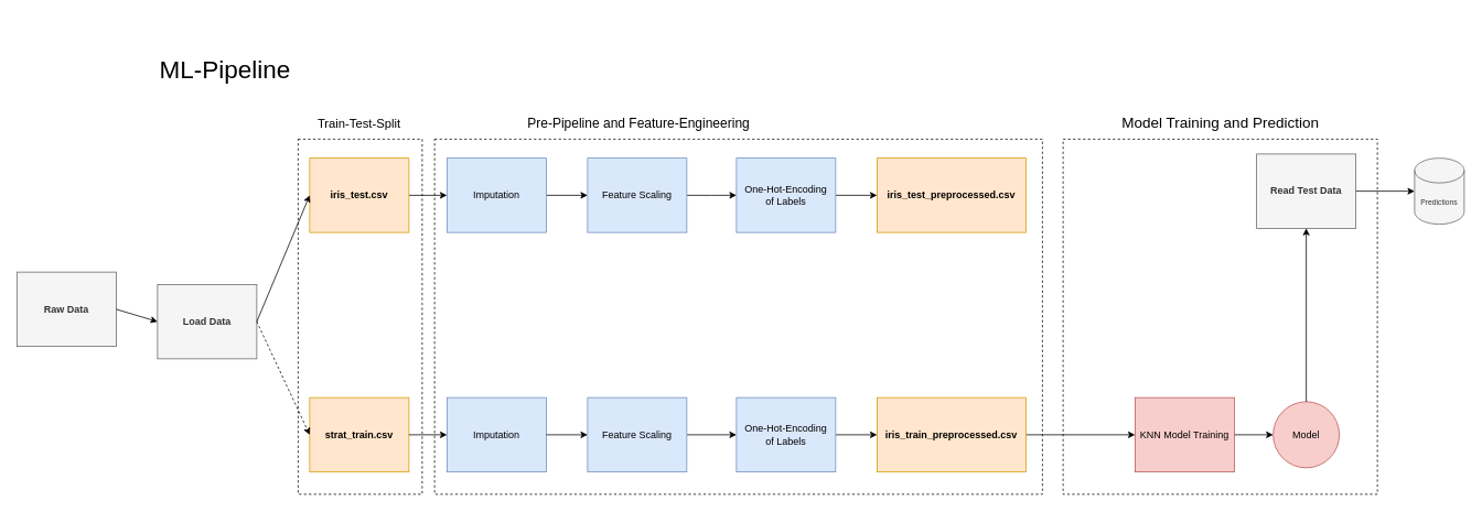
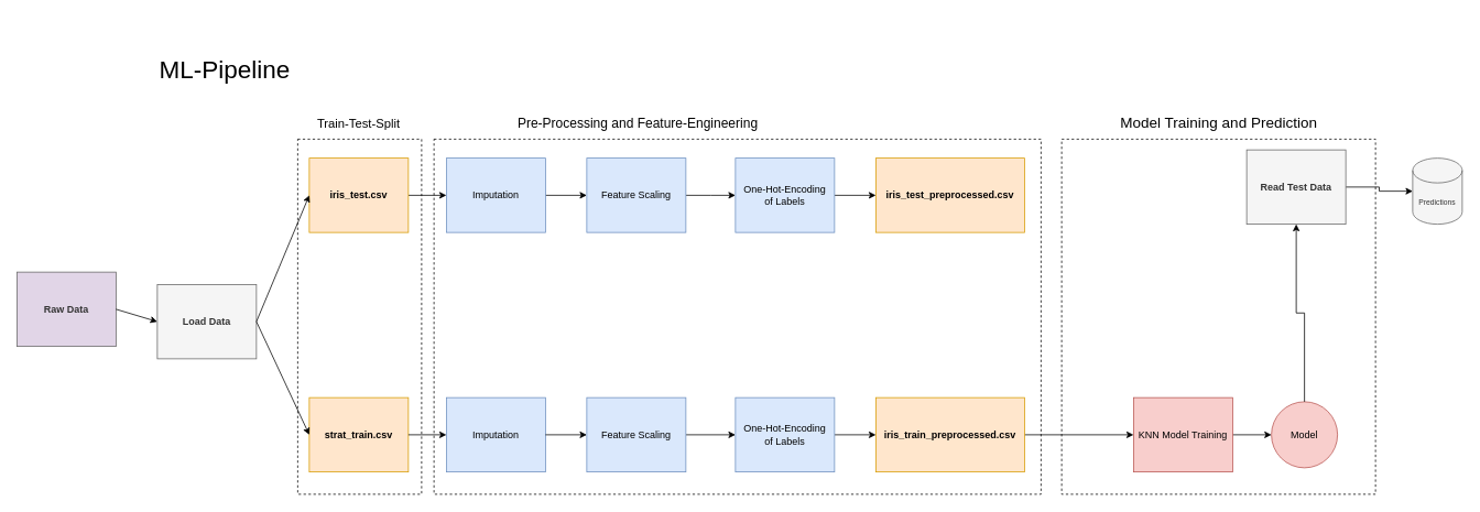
- <mxCell id="26" value="&lt;font style=&quot;font-size: 16px;&quot;&gt;Pre-Pipeline and Feature-Engineering&lt;/font&gt;" style="text;strokeColor=none;align=center;fillColor=none;html=1;verticalAlign=middle;whiteSpace=wrap;rounded=0;" parent="1" vertex="1"><mxGeometry x="607" y="128" width="330" height="40" as="geometry" /></mxCell>
+ <mxCell id="26" value="&lt;font style=&quot;font-size: 16px;&quot;&gt;Pre-Processing and Feature-Engineering&lt;/font&gt;" style="text;strokeColor=none;align=center;fillColor=none;html=1;verticalAlign=middle;whiteSpace=wrap;rounded=0;" parent="1" vertex="1"><mxGeometry x="607" y="128" width="330" height="40" as="geometry" /></mxCell>
- <mxCell id="40" value="&lt;b&gt;Read Test Data&lt;/b&gt;" style="rounded=0;whiteSpace=wrap;html=1;fillColor=#f5f5f5;fontColor=#333333;strokeColor=#666666;" vertex="1" parent="1"><mxGeometry x="1519" y="186" width="120" height="90" as="geometry" /></mxCell>
+ <mxCell id="40" value="&lt;b&gt;Read Test Data&lt;/b&gt;" style="rounded=0;whiteSpace=wrap;html=1;fillColor=#f5f5f5;fontColor=#333333;strokeColor=#666666;" vertex="1" parent="1"><mxGeometry x="1509" y="181" width="120" height="90" as="geometry" /></mxCell>
- <mxCell id="4" value="&lt;b&gt;Raw Data&lt;/b&gt;" style="rounded=0;whiteSpace=wrap;html=1;fillColor=#f5f5f5;fontColor=#333333;strokeColor=#666666;" parent="1" vertex="1"><mxGeometry x="20" y="329" width="120" height="90" as="geometry" /></mxCell>
+ <mxCell id="4" value="&lt;b&gt;Raw Data&lt;/b&gt;" style="rounded=0;whiteSpace=wrap;html=1;fillColor=#e1d5e7;fontColor=#333333;strokeColor=#666666;" parent="1" vertex="1"><mxGeometry x="20" y="329" width="120" height="90" as="geometry" /></mxCell>
- <mxCell id="11" value="" style="endArrow=classic;html=1;rounded=0;exitX=1;exitY=0.5;exitDx=0;exitDy=0;entryX=0;entryY=0.5;entryDx=0;entryDy=0;dashed=1;" parent="1" source="5" target="9" edge="1"><mxGeometry width="50" height="50" relative="1" as="geometry"><mxPoint x="320" y="384" as="sourcePoint" /><mxPoint x="410" y="319" as="targetPoint" /></mxGeometry></mxCell>
+ <mxCell id="11" value="" style="endArrow=classic;html=1;rounded=0;exitX=1;exitY=0.5;exitDx=0;exitDy=0;entryX=0;entryY=0.5;entryDx=0;entryDy=0;" parent="1" source="5" target="9" edge="1"><mxGeometry width="50" height="50" relative="1" as="geometry"><mxPoint x="320" y="384" as="sourcePoint" /><mxPoint x="410" y="319" as="targetPoint" /></mxGeometry></mxCell>
